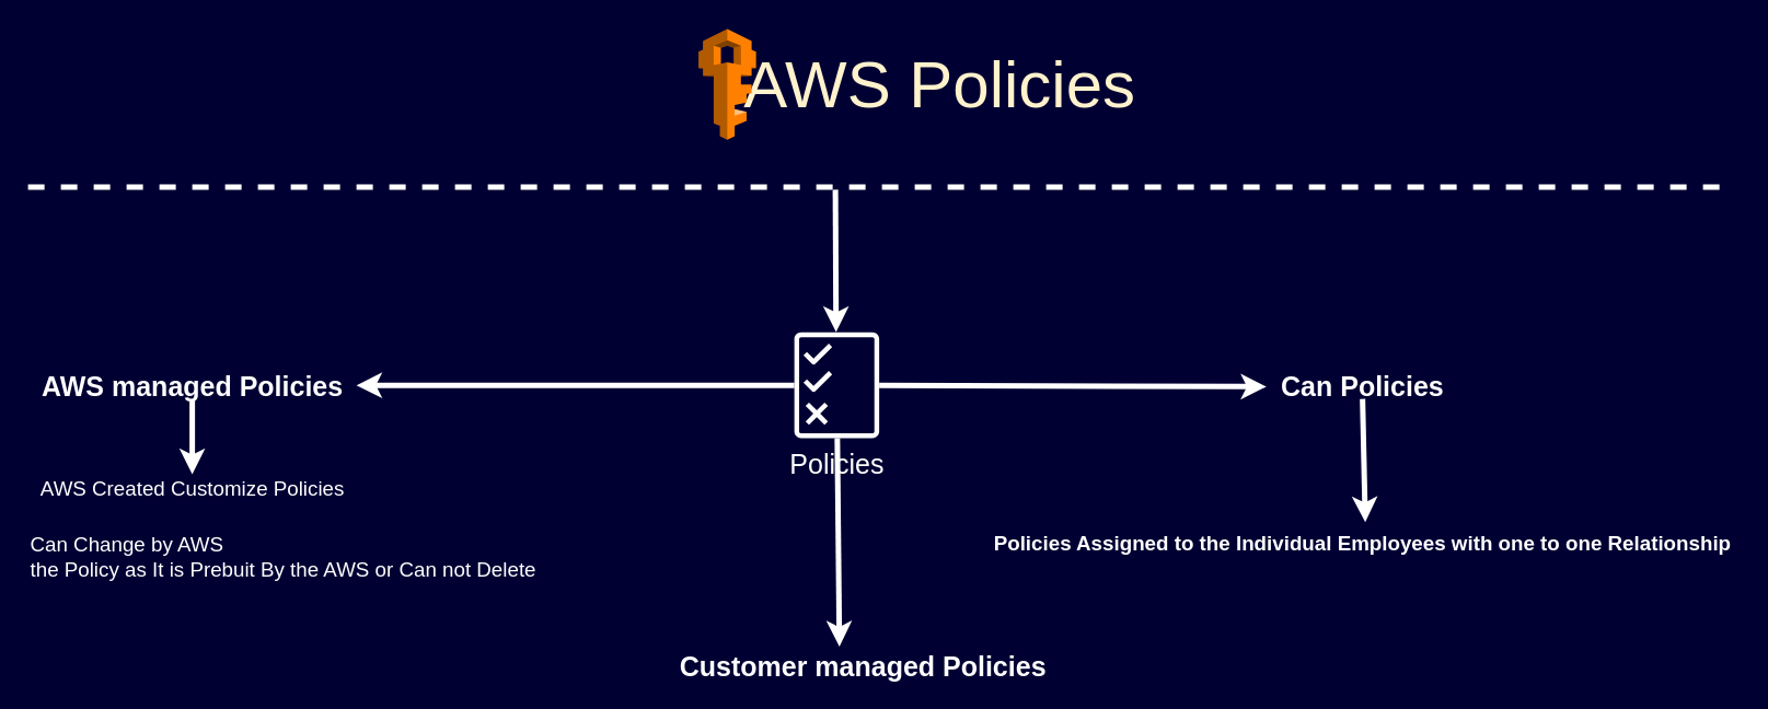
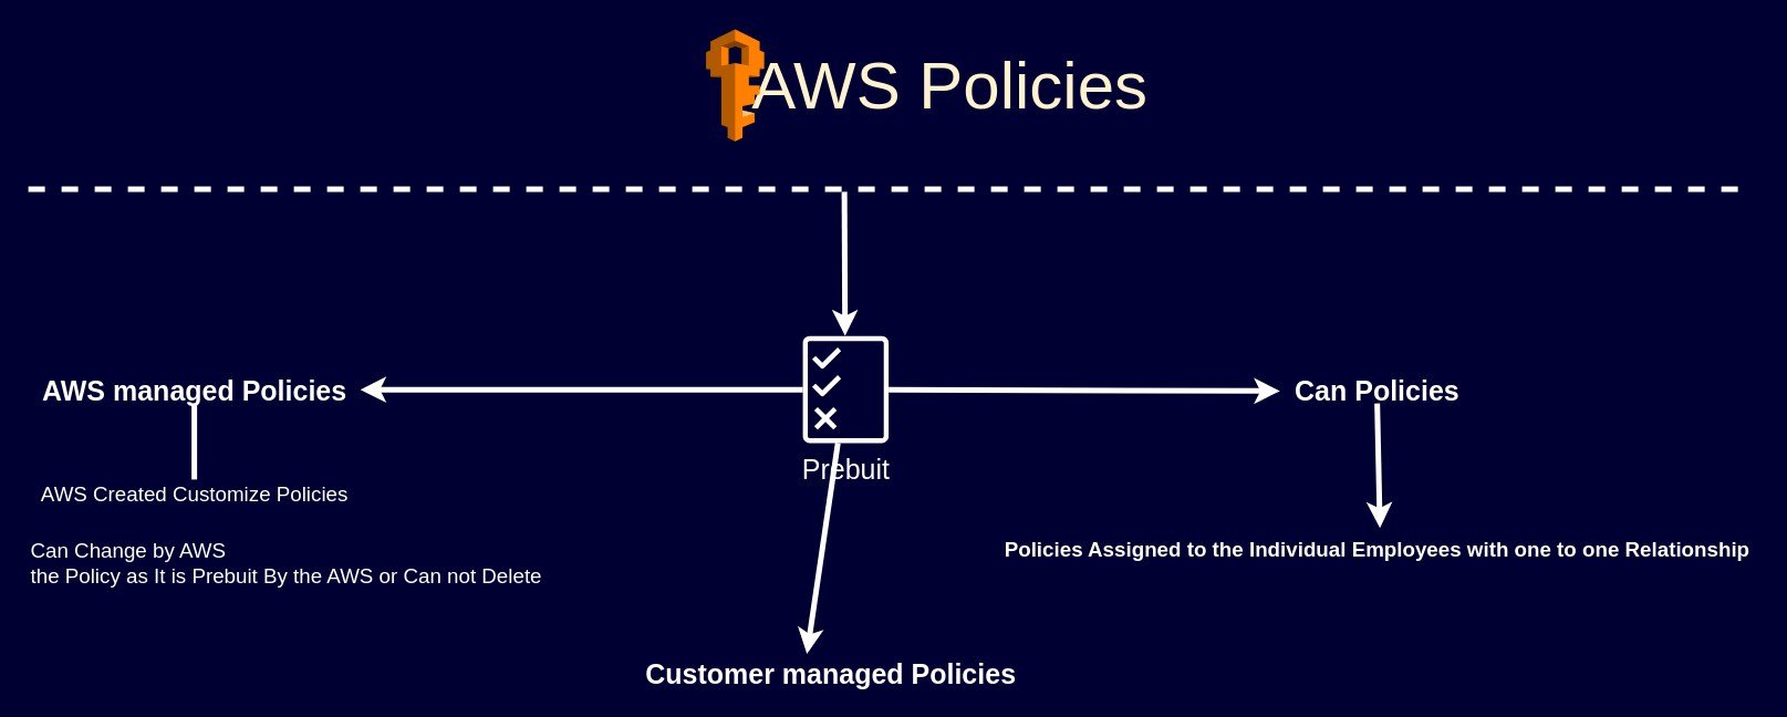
- <mxCell id="10" style="edgeStyle=none;rounded=0;orthogonalLoop=1;jettySize=auto;html=1;labelBackgroundColor=none;strokeColor=#FFFFFF;strokeWidth=4;fontSize=15;fontColor=#FFFFFF;" edge="1" parent="1" source="11" target="15"><mxGeometry relative="1" as="geometry" /></mxCell>
+ <mxCell id="10" style="edgeStyle=none;rounded=0;orthogonalLoop=1;jettySize=auto;html=1;labelBackgroundColor=none;strokeColor=#FFFFFF;strokeWidth=4;fontSize=15;fontColor=#FFFFFF;endArrow=none;" edge="1" parent="1" source="11" target="15"><mxGeometry relative="1" as="geometry" /></mxCell>
- <mxCell id="7" value="&lt;font style=&quot;font-size: 20px&quot; color=&quot;#ffffff&quot;&gt;Policies&lt;/font&gt;" style="outlineConnect=0;fontColor=#232F3E;gradientColor=none;fillColor=#FFFFFF;strokeColor=none;dashed=0;verticalLabelPosition=bottom;verticalAlign=top;align=center;html=1;fontSize=12;fontStyle=0;aspect=fixed;pointerEvents=1;shape=mxgraph.aws4.permissions;" vertex="1" parent="1"><mxGeometry x="580" y="242" width="62" height="78" as="geometry" /></mxCell>
+ <mxCell id="7" value="&lt;font style=&quot;font-size: 20px&quot; color=&quot;#ffffff&quot;&gt;Prebuit&lt;/font&gt;" style="outlineConnect=0;fontColor=#232F3E;gradientColor=none;fillColor=#FFFFFF;strokeColor=none;dashed=0;verticalLabelPosition=bottom;verticalAlign=top;align=center;html=1;fontSize=12;fontStyle=0;aspect=fixed;pointerEvents=1;shape=mxgraph.aws4.permissions;" vertex="1" parent="1"><mxGeometry x="580" y="242" width="62" height="78" as="geometry" /></mxCell>
- <mxCell id="12" value="&lt;span style=&quot;font-size: 20px&quot;&gt;&lt;b&gt;Customer managed Policies&lt;/b&gt;&lt;/span&gt;" style="text;html=1;resizable=0;autosize=1;align=center;verticalAlign=middle;points=[];fillColor=none;strokeColor=none;rounded=0;dashed=0;fontColor=#FFFFFF;" vertex="1" parent="1"><mxGeometry x="490" y="476" width="280" height="20" as="geometry" /></mxCell>
+ <mxCell id="12" value="&lt;span style=&quot;font-size: 20px&quot;&gt;&lt;b&gt;Customer managed Policies&lt;/b&gt;&lt;/span&gt;" style="text;html=1;resizable=0;autosize=1;align=center;verticalAlign=middle;points=[];fillColor=none;strokeColor=none;rounded=0;dashed=0;fontColor=#FFFFFF;" vertex="1" parent="1"><mxGeometry x="460" y="476" width="280" height="20" as="geometry" /></mxCell>
